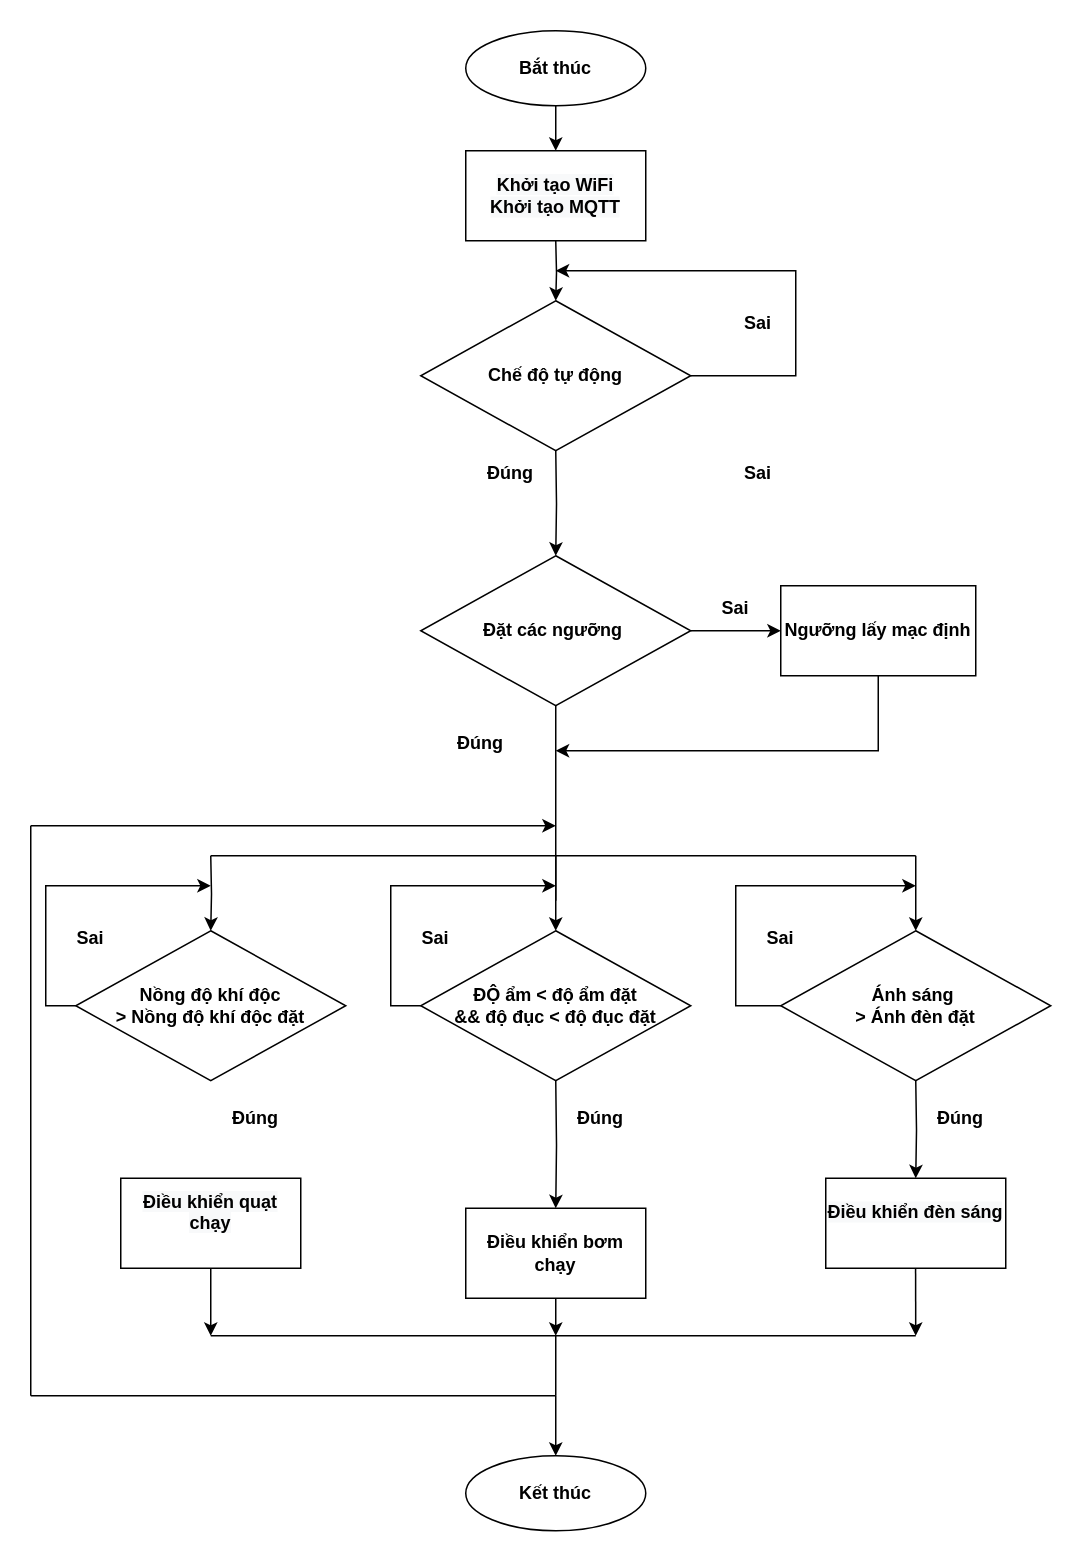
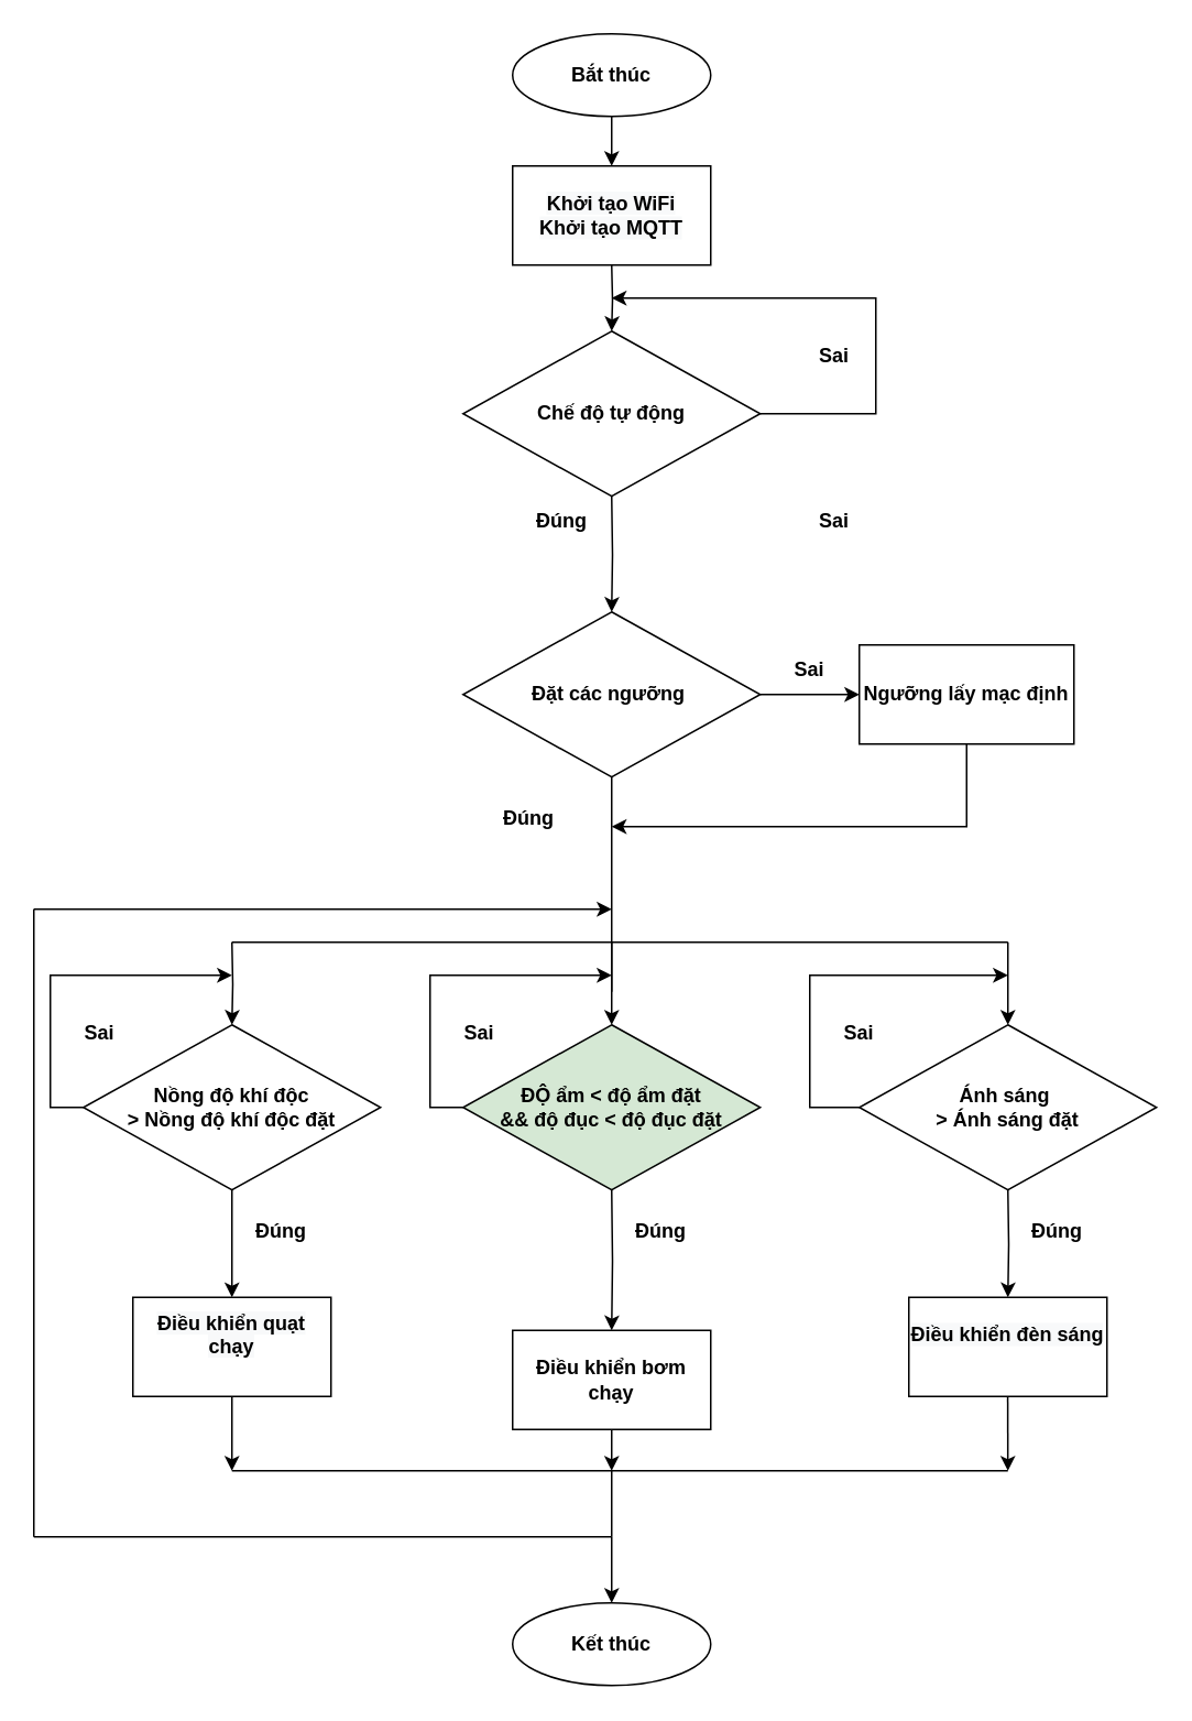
- <mxCell id="21" value="ĐỘ ẩm &amp;lt; độ ẩm đặt &lt;br&gt;&amp;amp;&amp;amp; độ đục &amp;lt; độ đục đặt" style="rhombus;whiteSpace=wrap;html=1;fontStyle=1" vertex="1" parent="1"><mxGeometry x="280" y="620" width="180" height="100" as="geometry" /></mxCell>
+ <mxCell id="21" value="ĐỘ ẩm &amp;lt; độ ẩm đặt &lt;br&gt;&amp;amp;&amp;amp; độ đục &amp;lt; độ đục đặt" style="rhombus;whiteSpace=wrap;html=1;fontStyle=1;fillColor=#d5e8d4;" vertex="1" parent="1"><mxGeometry x="280" y="620" width="180" height="100" as="geometry" /></mxCell>
- <mxCell id="29" value="Ánh sáng&amp;nbsp;&lt;br&gt;&amp;gt; Ánh đèn đặt" style="rhombus;whiteSpace=wrap;html=1;fontStyle=1" vertex="1" parent="1"><mxGeometry x="520" y="620" width="180" height="100" as="geometry" /></mxCell>
+ <mxCell id="29" value="Ánh sáng&amp;nbsp;&lt;br&gt;&amp;gt; Ánh sáng đặt" style="rhombus;whiteSpace=wrap;html=1;fontStyle=1" vertex="1" parent="1"><mxGeometry x="520" y="620" width="180" height="100" as="geometry" /></mxCell>
+ <mxCell id="17" style="edgeStyle=orthogonalEdgeStyle;rounded=0;orthogonalLoop=1;jettySize=auto;html=1;fontStyle=1;exitX=0.5;exitY=1;exitDx=0;exitDy=0;entryX=0.5;entryY=0;entryDx=0;entryDy=0;" edge="1" parent="1" source="19" target="24"><mxGeometry relative="1" as="geometry"><mxPoint x="140" y="760" as="targetPoint" /></mxGeometry></mxCell>
